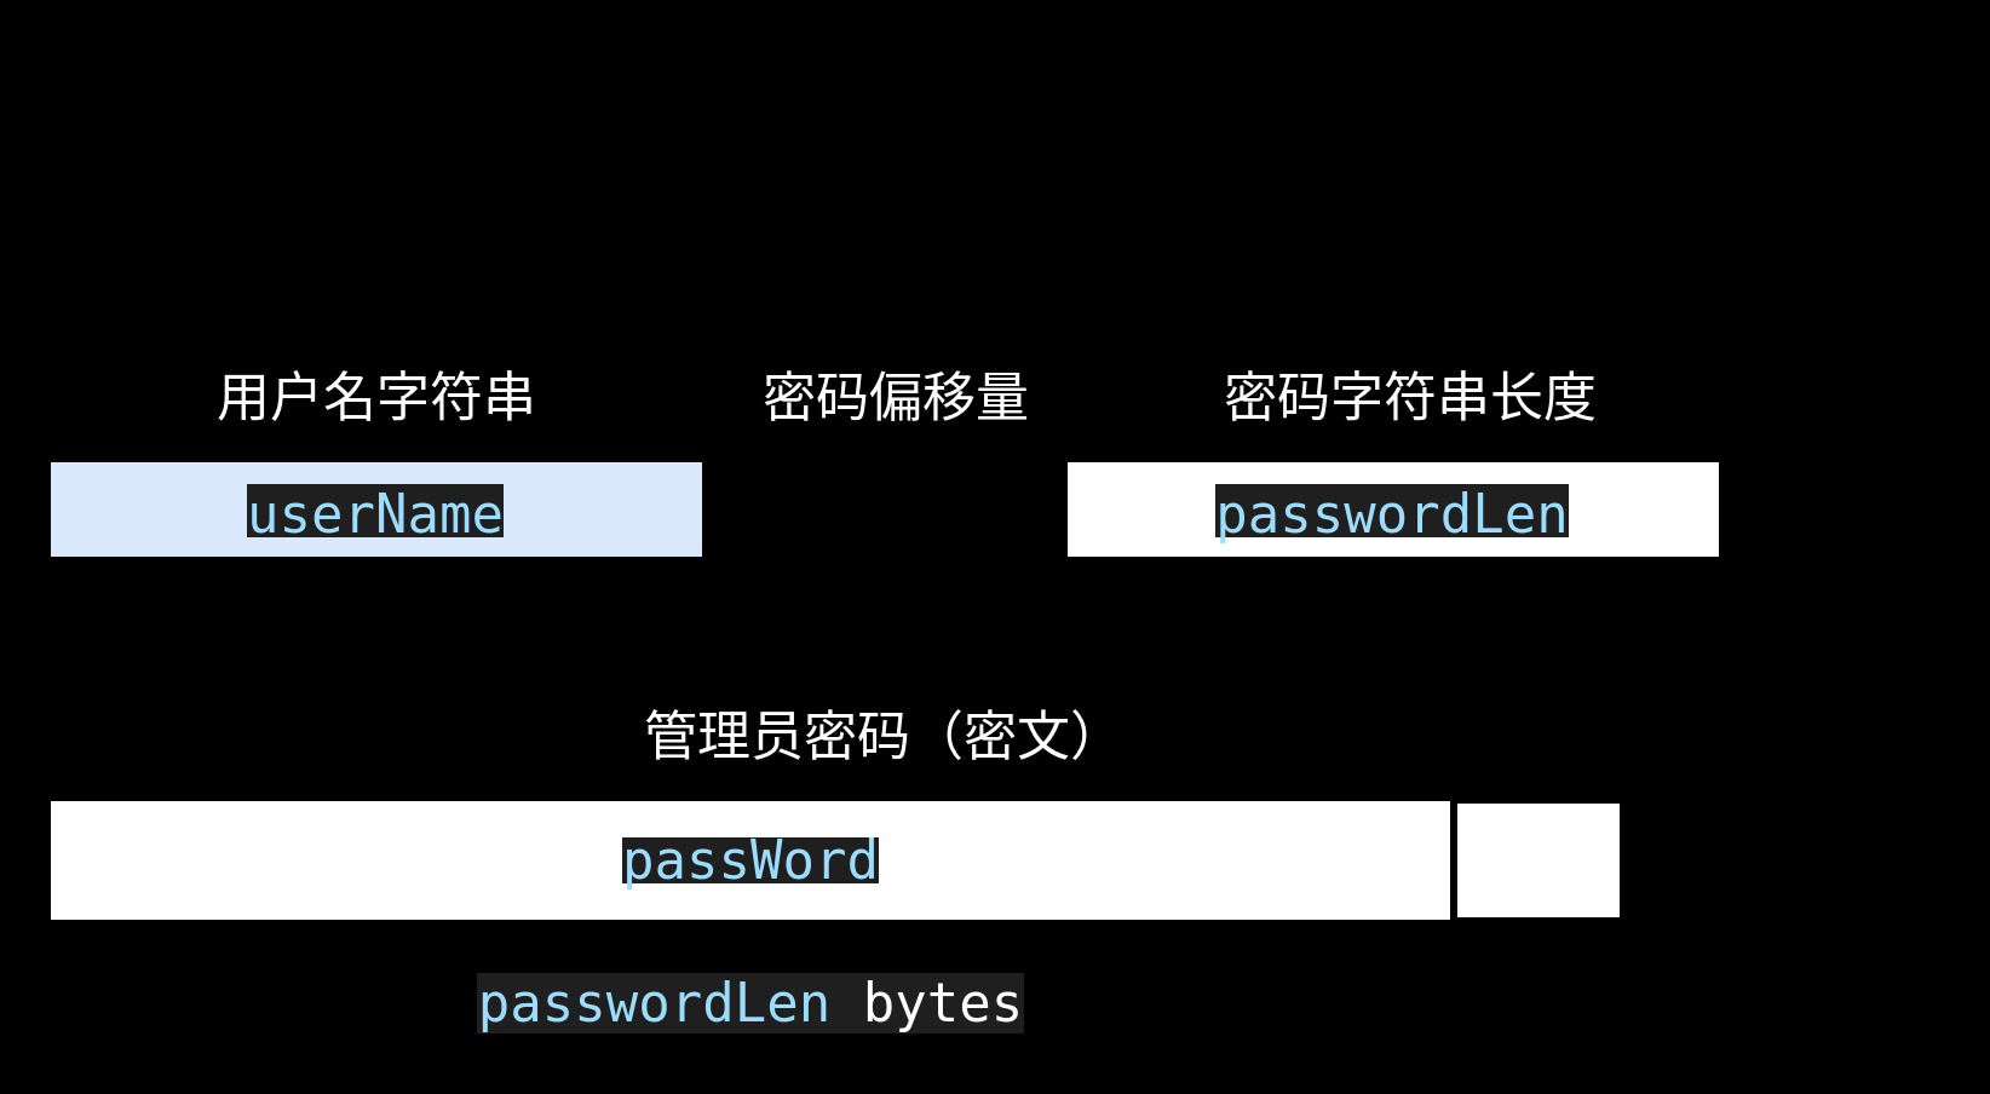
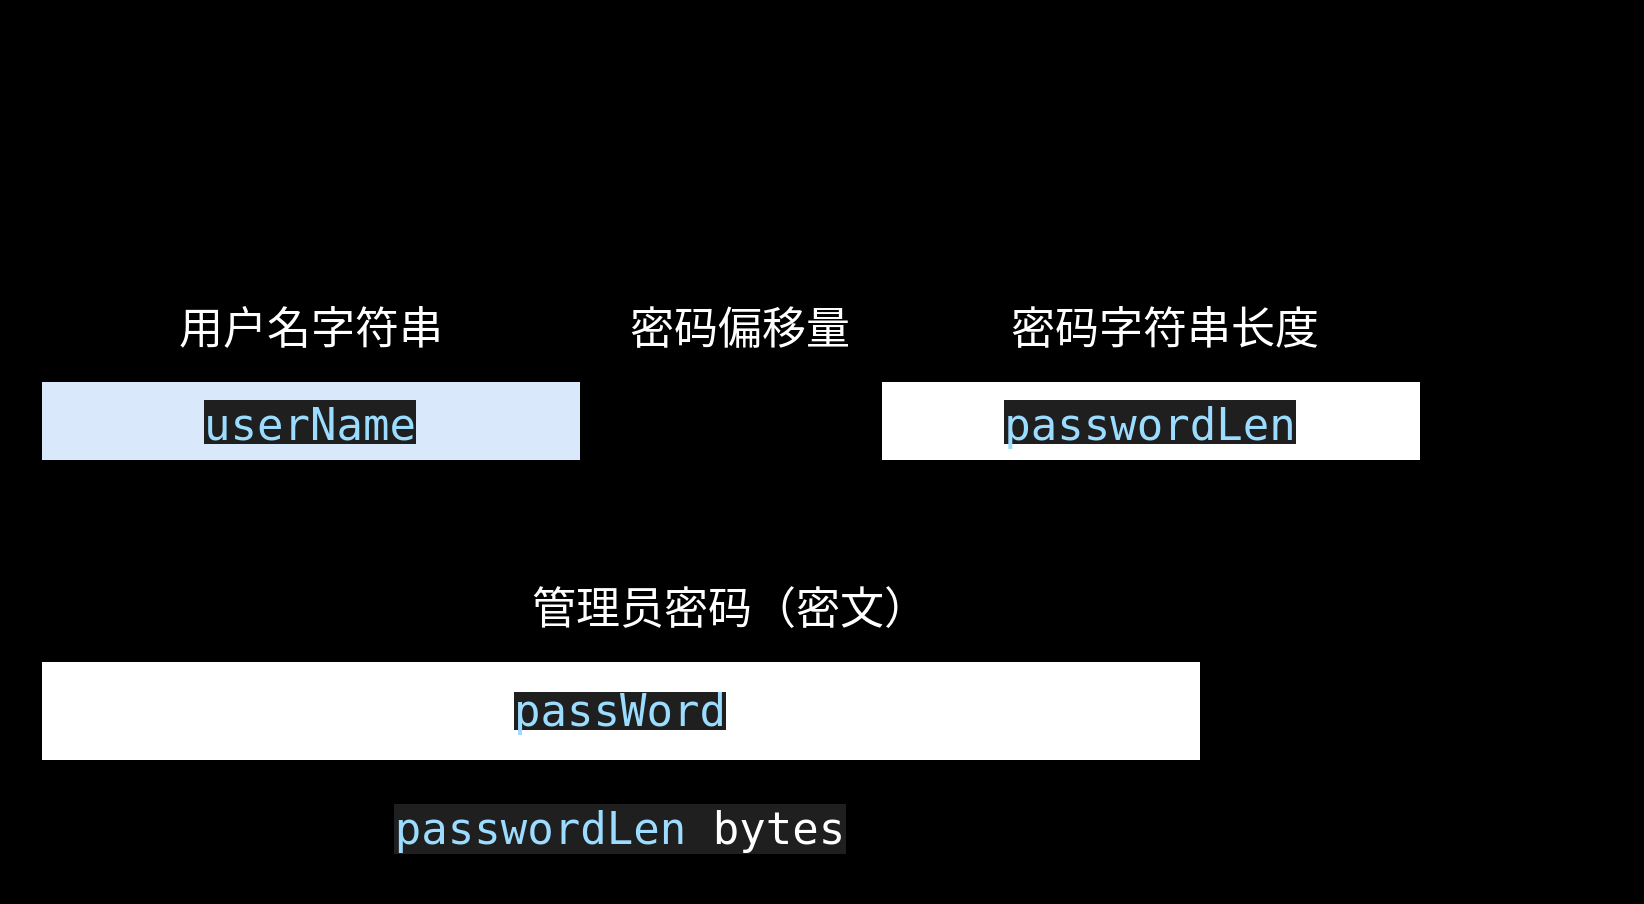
- <mxCell id="11" value="EOF" style="rounded=0;whiteSpace=wrap;html=1;strokeColor=default;strokeWidth=3;fontSize=22;fontColor=#FFFFFF;" vertex="1" parent="1"><mxGeometry x="600" y="330" width="70" height="50" as="geometry" /></mxCell>
